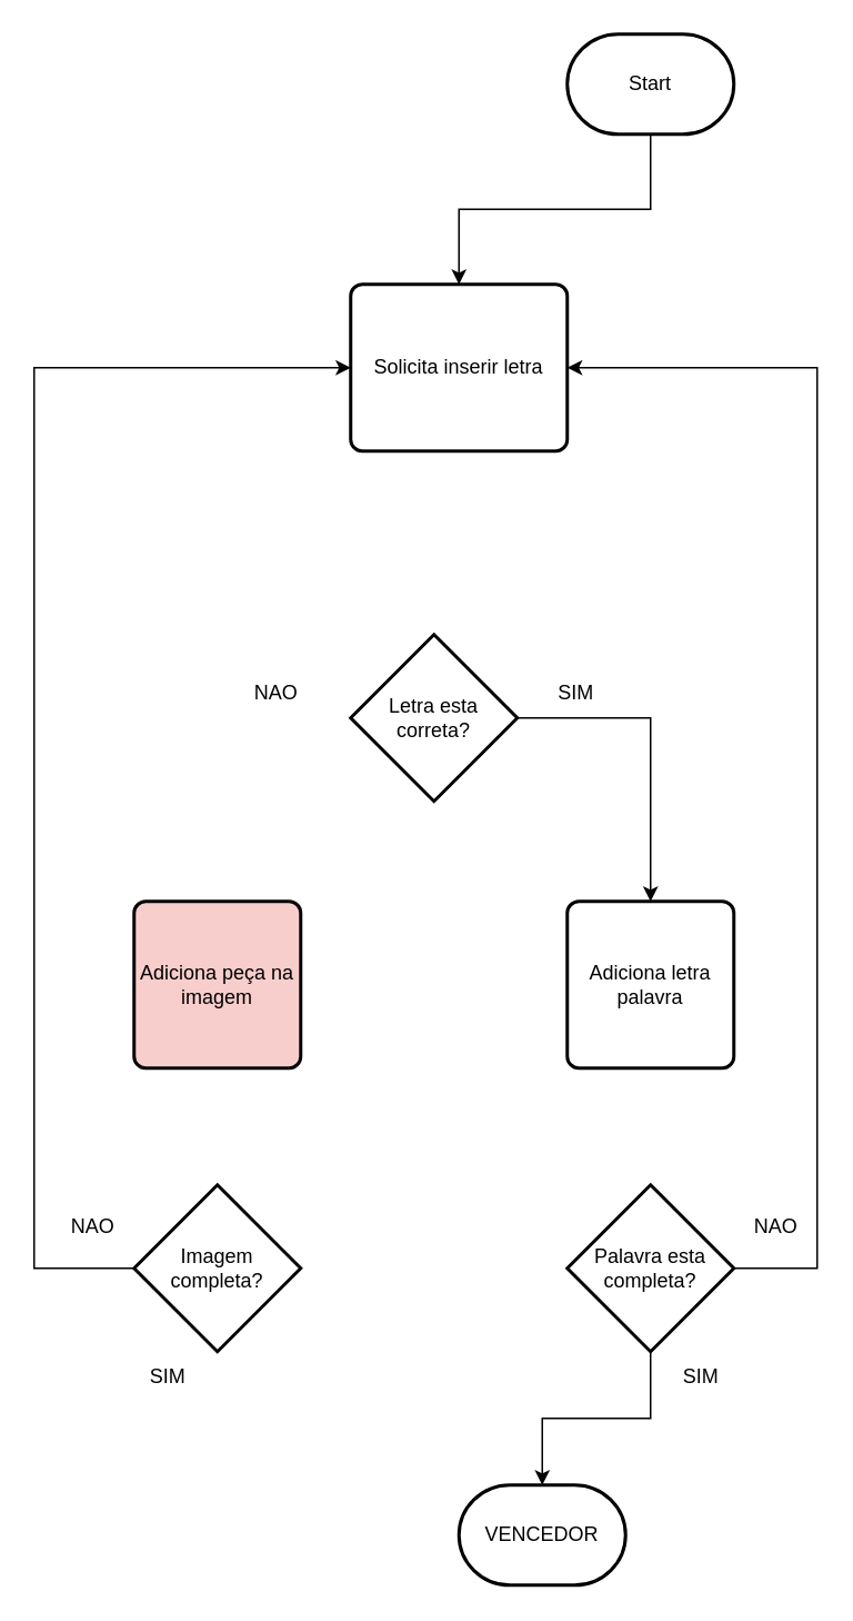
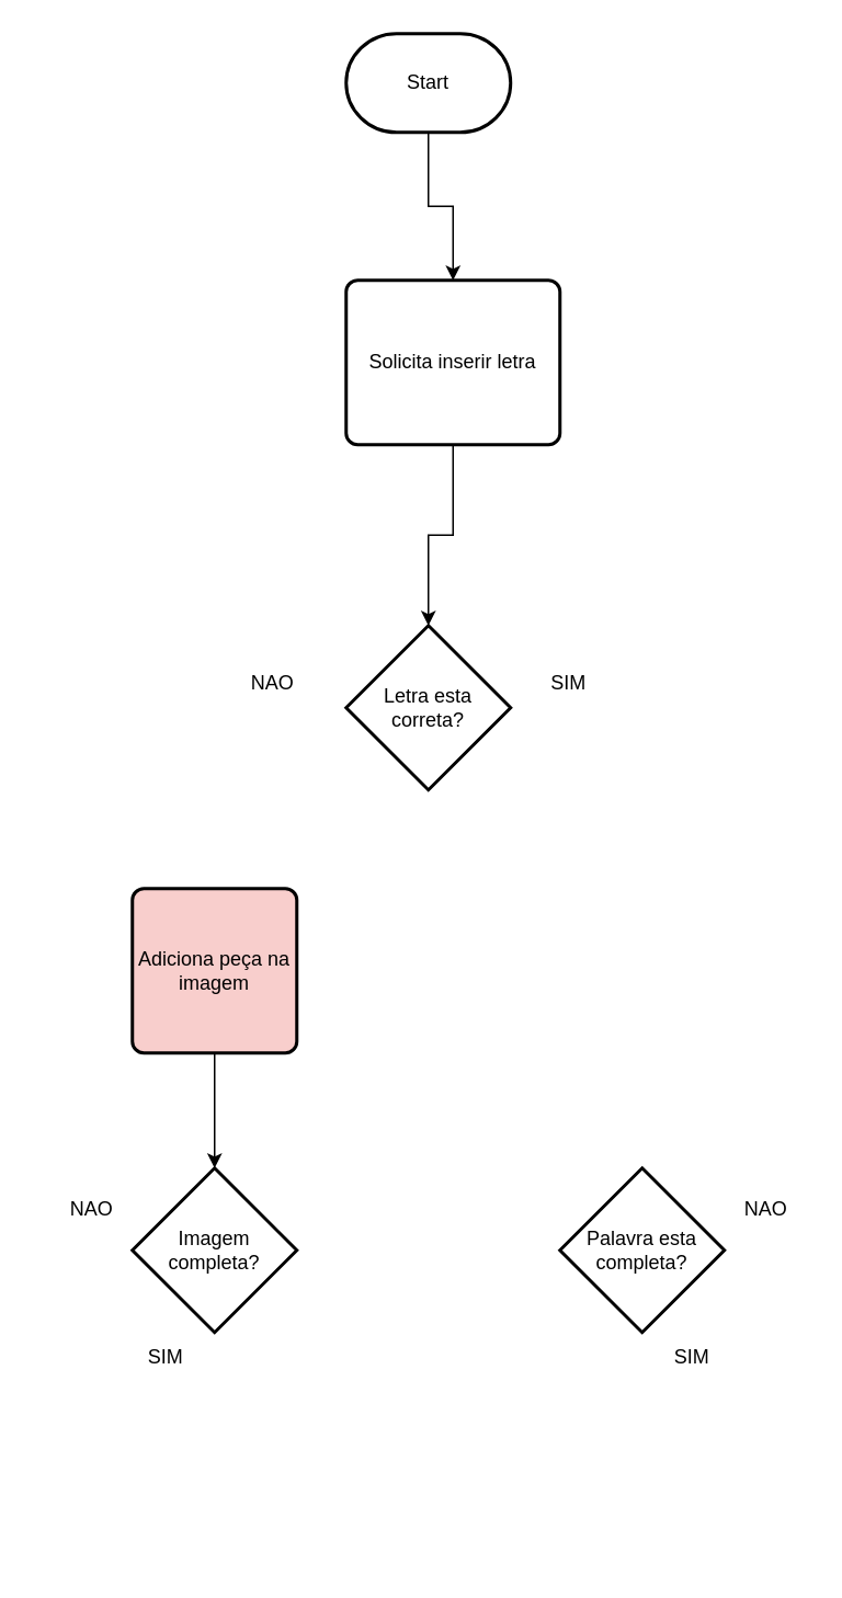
- <mxCell id="3" value="Start" style="strokeWidth=2;html=1;shape=mxgraph.flowchart.terminator;whiteSpace=wrap;" vertex="1" parent="1"><mxGeometry x="340" y="20" width="100" height="60" as="geometry" /></mxCell>
+ <mxCell id="3" value="Start" style="strokeWidth=2;html=1;shape=mxgraph.flowchart.terminator;whiteSpace=wrap;" vertex="1" parent="1"><mxGeometry x="210" y="20" width="100" height="60" as="geometry" /></mxCell>
+ <mxCell id="6" style="edgeStyle=orthogonalEdgeStyle;rounded=0;orthogonalLoop=1;jettySize=auto;html=1;" edge="1" parent="1" source="7" target="5"><mxGeometry relative="1" as="geometry" /></mxCell>
- <mxCell id="9" style="edgeStyle=orthogonalEdgeStyle;rounded=0;orthogonalLoop=1;jettySize=auto;html=1;entryX=0;entryY=0.5;entryDx=0;entryDy=0;exitX=0;exitY=0.5;exitDx=0;exitDy=0;exitPerimeter=0;" edge="1" parent="1" source="10" target="7"><mxGeometry relative="1" as="geometry"><Array as="points"><mxPoint x="20" y="760" /><mxPoint x="20" y="220" /></Array></mxGeometry></mxCell>
- <mxCell id="4" style="edgeStyle=orthogonalEdgeStyle;rounded=0;orthogonalLoop=1;jettySize=auto;html=1;" edge="1" parent="1" source="5" target="15"><mxGeometry relative="1" as="geometry" /></mxCell>
- <mxCell id="16" style="edgeStyle=orthogonalEdgeStyle;rounded=0;orthogonalLoop=1;jettySize=auto;html=1;entryX=1;entryY=0.5;entryDx=0;entryDy=0;exitX=1;exitY=0.5;exitDx=0;exitDy=0;exitPerimeter=0;" edge="1" parent="1" source="18" target="7"><mxGeometry relative="1" as="geometry"><Array as="points"><mxPoint x="490" y="760" /><mxPoint x="490" y="220" /></Array></mxGeometry></mxCell>
- <mxCell id="15" value="Adiciona letra palavra" style="rounded=1;whiteSpace=wrap;html=1;absoluteArcSize=1;arcSize=14;strokeWidth=2;" vertex="1" parent="1"><mxGeometry x="340" y="540" width="100" height="100" as="geometry" /></mxCell>
+ <mxCell id="14" style="edgeStyle=orthogonalEdgeStyle;rounded=0;orthogonalLoop=1;jettySize=auto;html=1;entryX=0.5;entryY=0;entryDx=0;entryDy=0;entryPerimeter=0;" edge="1" parent="1" source="13" target="10"><mxGeometry relative="1" as="geometry" /></mxCell>
- <mxCell id="17" style="edgeStyle=orthogonalEdgeStyle;rounded=0;orthogonalLoop=1;jettySize=auto;html=1;" edge="1" parent="1" source="18" target="19"><mxGeometry relative="1" as="geometry" /></mxCell>
- <mxCell id="19" value="VENCEDOR" style="strokeWidth=2;html=1;shape=mxgraph.flowchart.terminator;whiteSpace=wrap;" vertex="1" parent="1"><mxGeometry x="275" y="890" width="100" height="60" as="geometry" /></mxCell>
